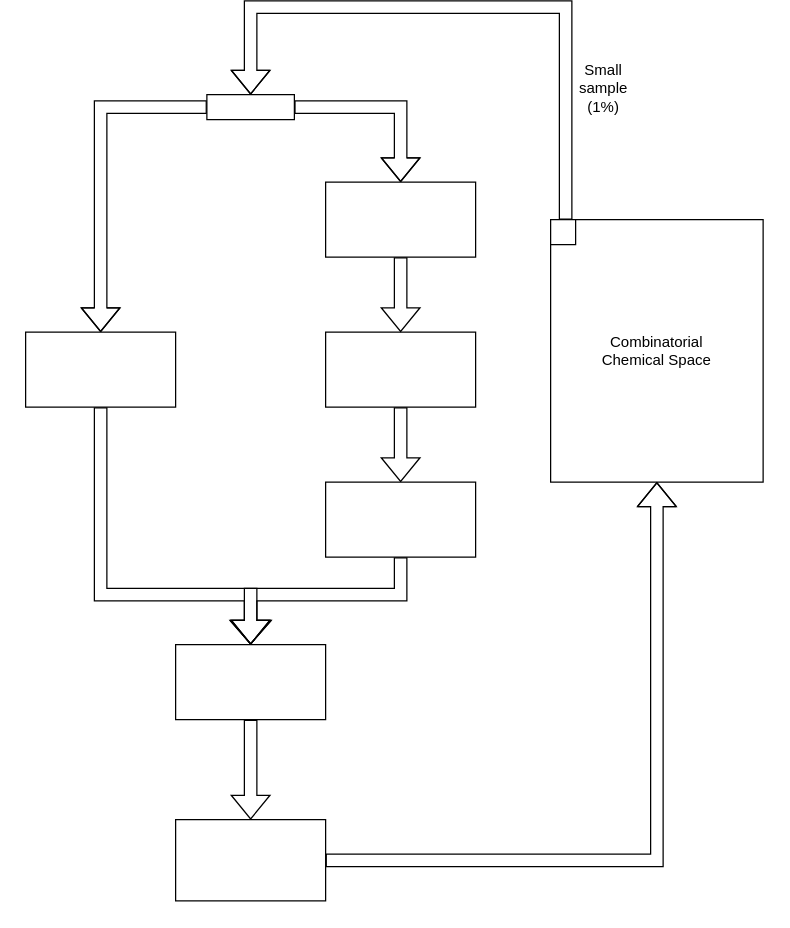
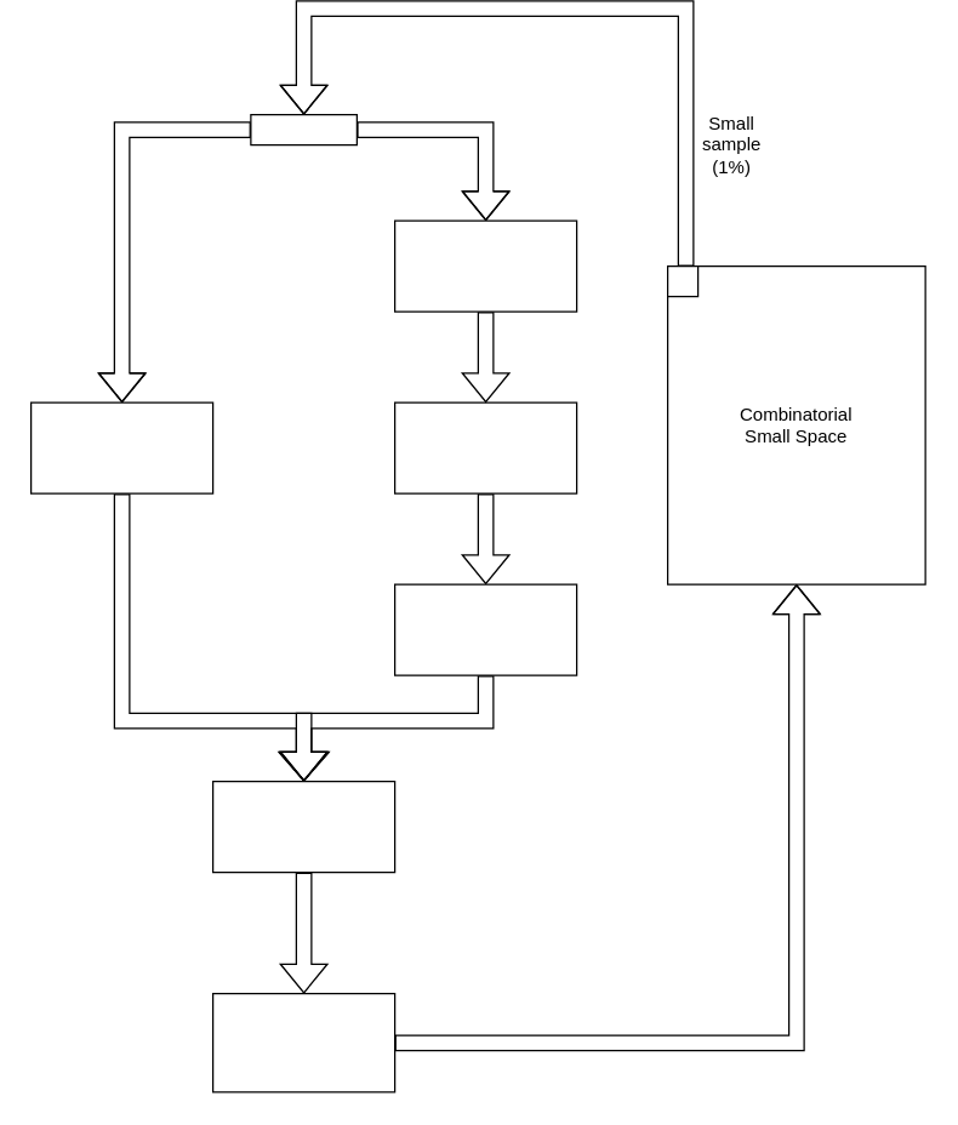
- <mxCell id="21" value="Small sample (1%)" style="rounded=0;whiteSpace=wrap;html=1;fillColor=none;strokeColor=none;" vertex="1" parent="1"><mxGeometry x="460" y="35" width="45" height="20" as="geometry" /></mxCell>
+ <mxCell id="21" value="Small sample (1%)" style="rounded=0;whiteSpace=wrap;html=1;fillColor=none;strokeColor=none;" vertex="1" parent="1"><mxGeometry x="460" y="60" width="45" height="20" as="geometry" /></mxCell>
- <mxCell id="2" value="&lt;div&gt;Combinatorial &lt;br&gt;&lt;/div&gt;&lt;div&gt;Chemical Space&lt;/div&gt;" style="rounded=0;whiteSpace=wrap;html=1;" vertex="1" parent="1"><mxGeometry x="440" y="150" width="170" height="210" as="geometry" /></mxCell>
+ <mxCell id="2" value="&lt;div&gt;Combinatorial &lt;br&gt;&lt;/div&gt;&lt;div&gt;Small Space&lt;/div&gt;" style="rounded=0;whiteSpace=wrap;html=1;" vertex="1" parent="1"><mxGeometry x="440" y="150" width="170" height="210" as="geometry" /></mxCell>
